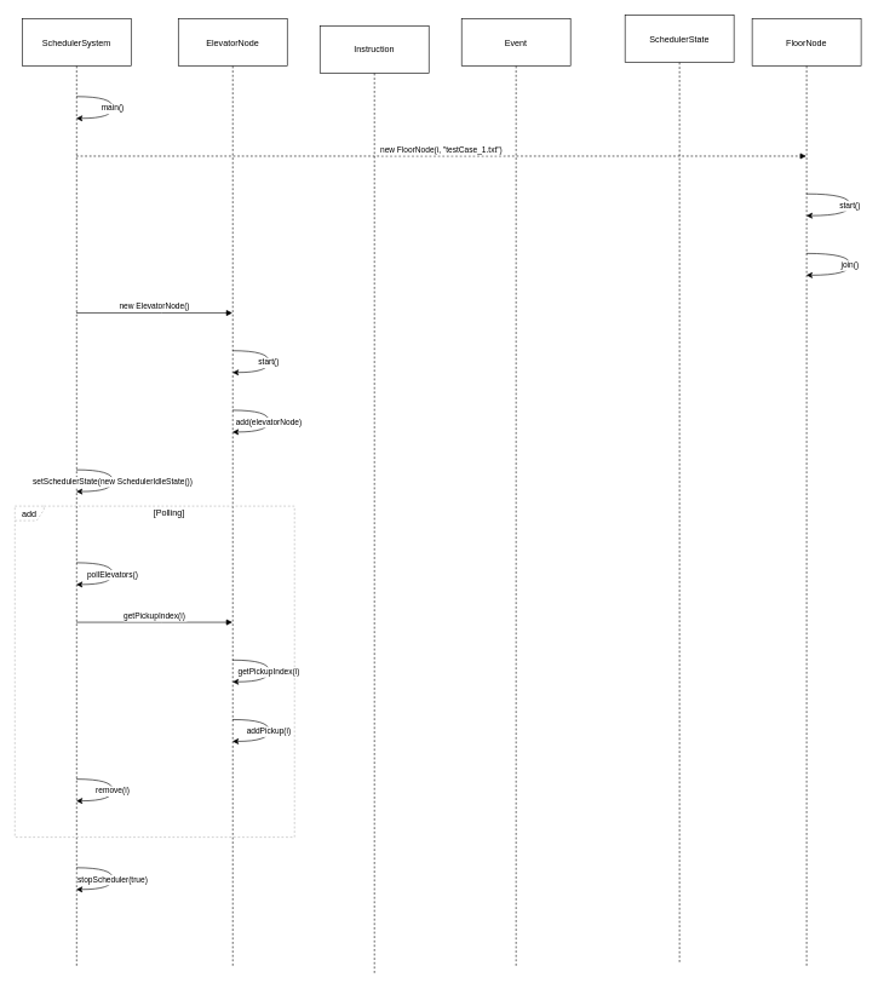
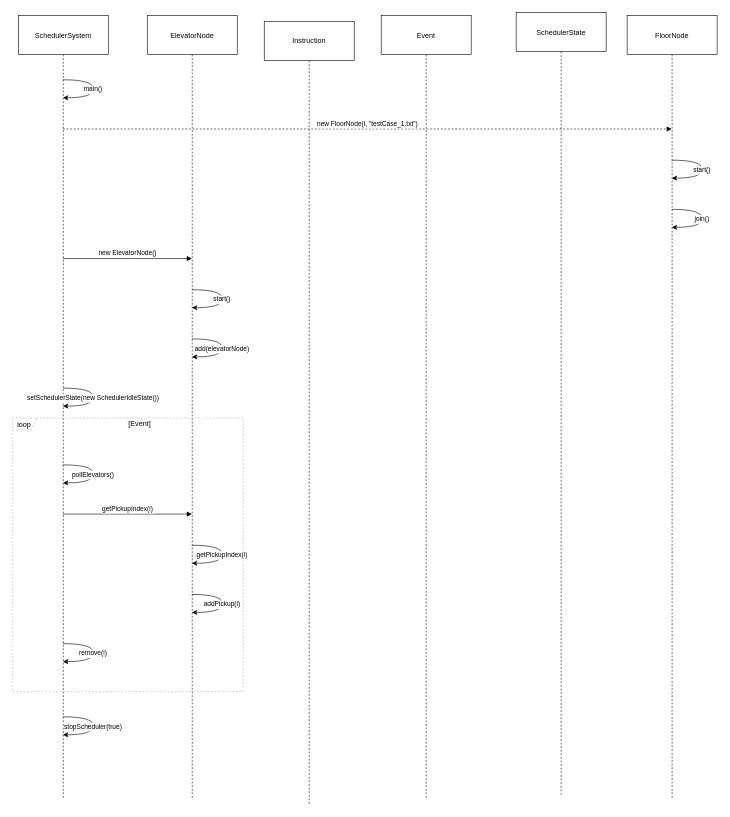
- <mxCell id="7" value="FloorNode" style="shape=umlLifeline;perimeter=lifelinePerimeter;whiteSpace=wrap;container=1;dropTarget=0;collapsible=0;recursiveResize=0;outlineConnect=0;portConstraint=eastwest;newEdgeStyle={&quot;edgeStyle&quot;:&quot;elbowEdgeStyle&quot;,&quot;elbow&quot;:&quot;vertical&quot;,&quot;curved&quot;:0,&quot;rounded&quot;:0};size=65;" parent="1" vertex="1"><mxGeometry x="1035" y="25" width="150" height="1304" as="geometry" /></mxCell>
+ <mxCell id="7" value="FloorNode" style="shape=umlLifeline;perimeter=lifelinePerimeter;whiteSpace=wrap;container=1;dropTarget=0;collapsible=0;recursiveResize=0;outlineConnect=0;portConstraint=eastwest;newEdgeStyle={&quot;edgeStyle&quot;:&quot;elbowEdgeStyle&quot;,&quot;elbow&quot;:&quot;vertical&quot;,&quot;curved&quot;:0,&quot;rounded&quot;:0};size=65;" parent="1" vertex="1"><mxGeometry x="1045" y="25" width="150" height="1304" as="geometry" /></mxCell>
- <mxCell id="8" value="add" style="shape=umlFrame;dashed=1;pointerEvents=0;dropTarget=0;strokeColor=#B3B3B3;height=20;width=40" parent="1" vertex="1"><mxGeometry x="20" y="696" width="385" height="456" as="geometry" /></mxCell>
+ <mxCell id="8" value="loop" style="shape=umlFrame;dashed=1;pointerEvents=0;dropTarget=0;strokeColor=#B3B3B3;height=20;width=40" parent="1" vertex="1"><mxGeometry x="20" y="696" width="385" height="456" as="geometry" /></mxCell>
- <mxCell id="9" value="[Polling]" style="text;strokeColor=none;fillColor=none;align=center;verticalAlign=middle;whiteSpace=wrap;" parent="8" vertex="1"><mxGeometry x="40" width="345" height="20" as="geometry" /></mxCell>
+ <mxCell id="9" value="[Event]" style="text;strokeColor=none;fillColor=none;align=center;verticalAlign=middle;whiteSpace=wrap;" parent="8" vertex="1"><mxGeometry x="40" width="345" height="20" as="geometry" /></mxCell>
